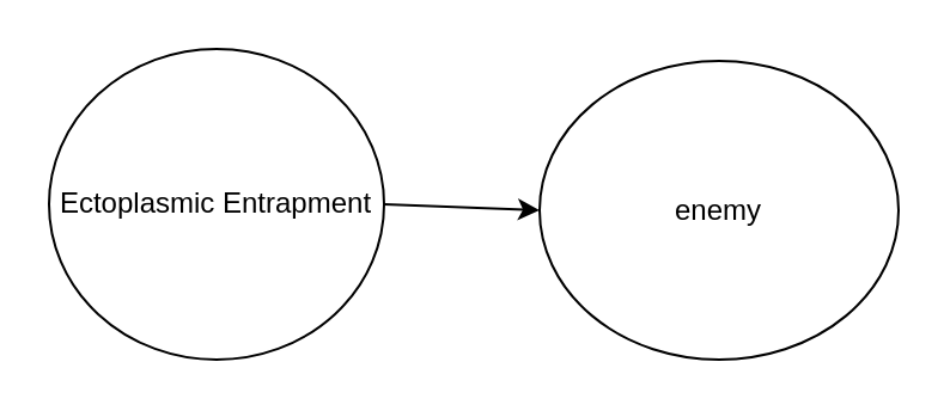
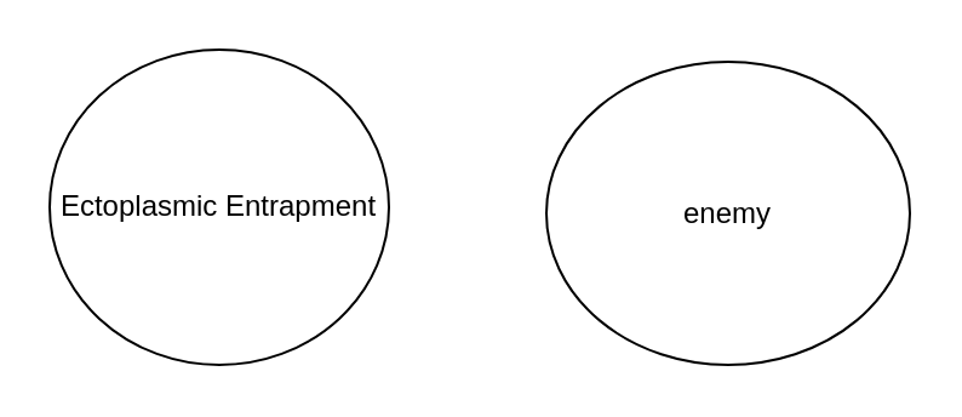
- <mxCell id="4" value="" style="endArrow=classic;html=1;rounded=0;exitX=1;exitY=0.5;exitDx=0;exitDy=0;entryX=0;entryY=0.5;entryDx=0;entryDy=0;" edge="1" parent="1" source="2" target="3"><mxGeometry width="50" height="50" relative="1" as="geometry"><mxPoint x="215" y="170" as="sourcePoint" /><mxPoint x="265" y="120" as="targetPoint" /></mxGeometry></mxCell>
